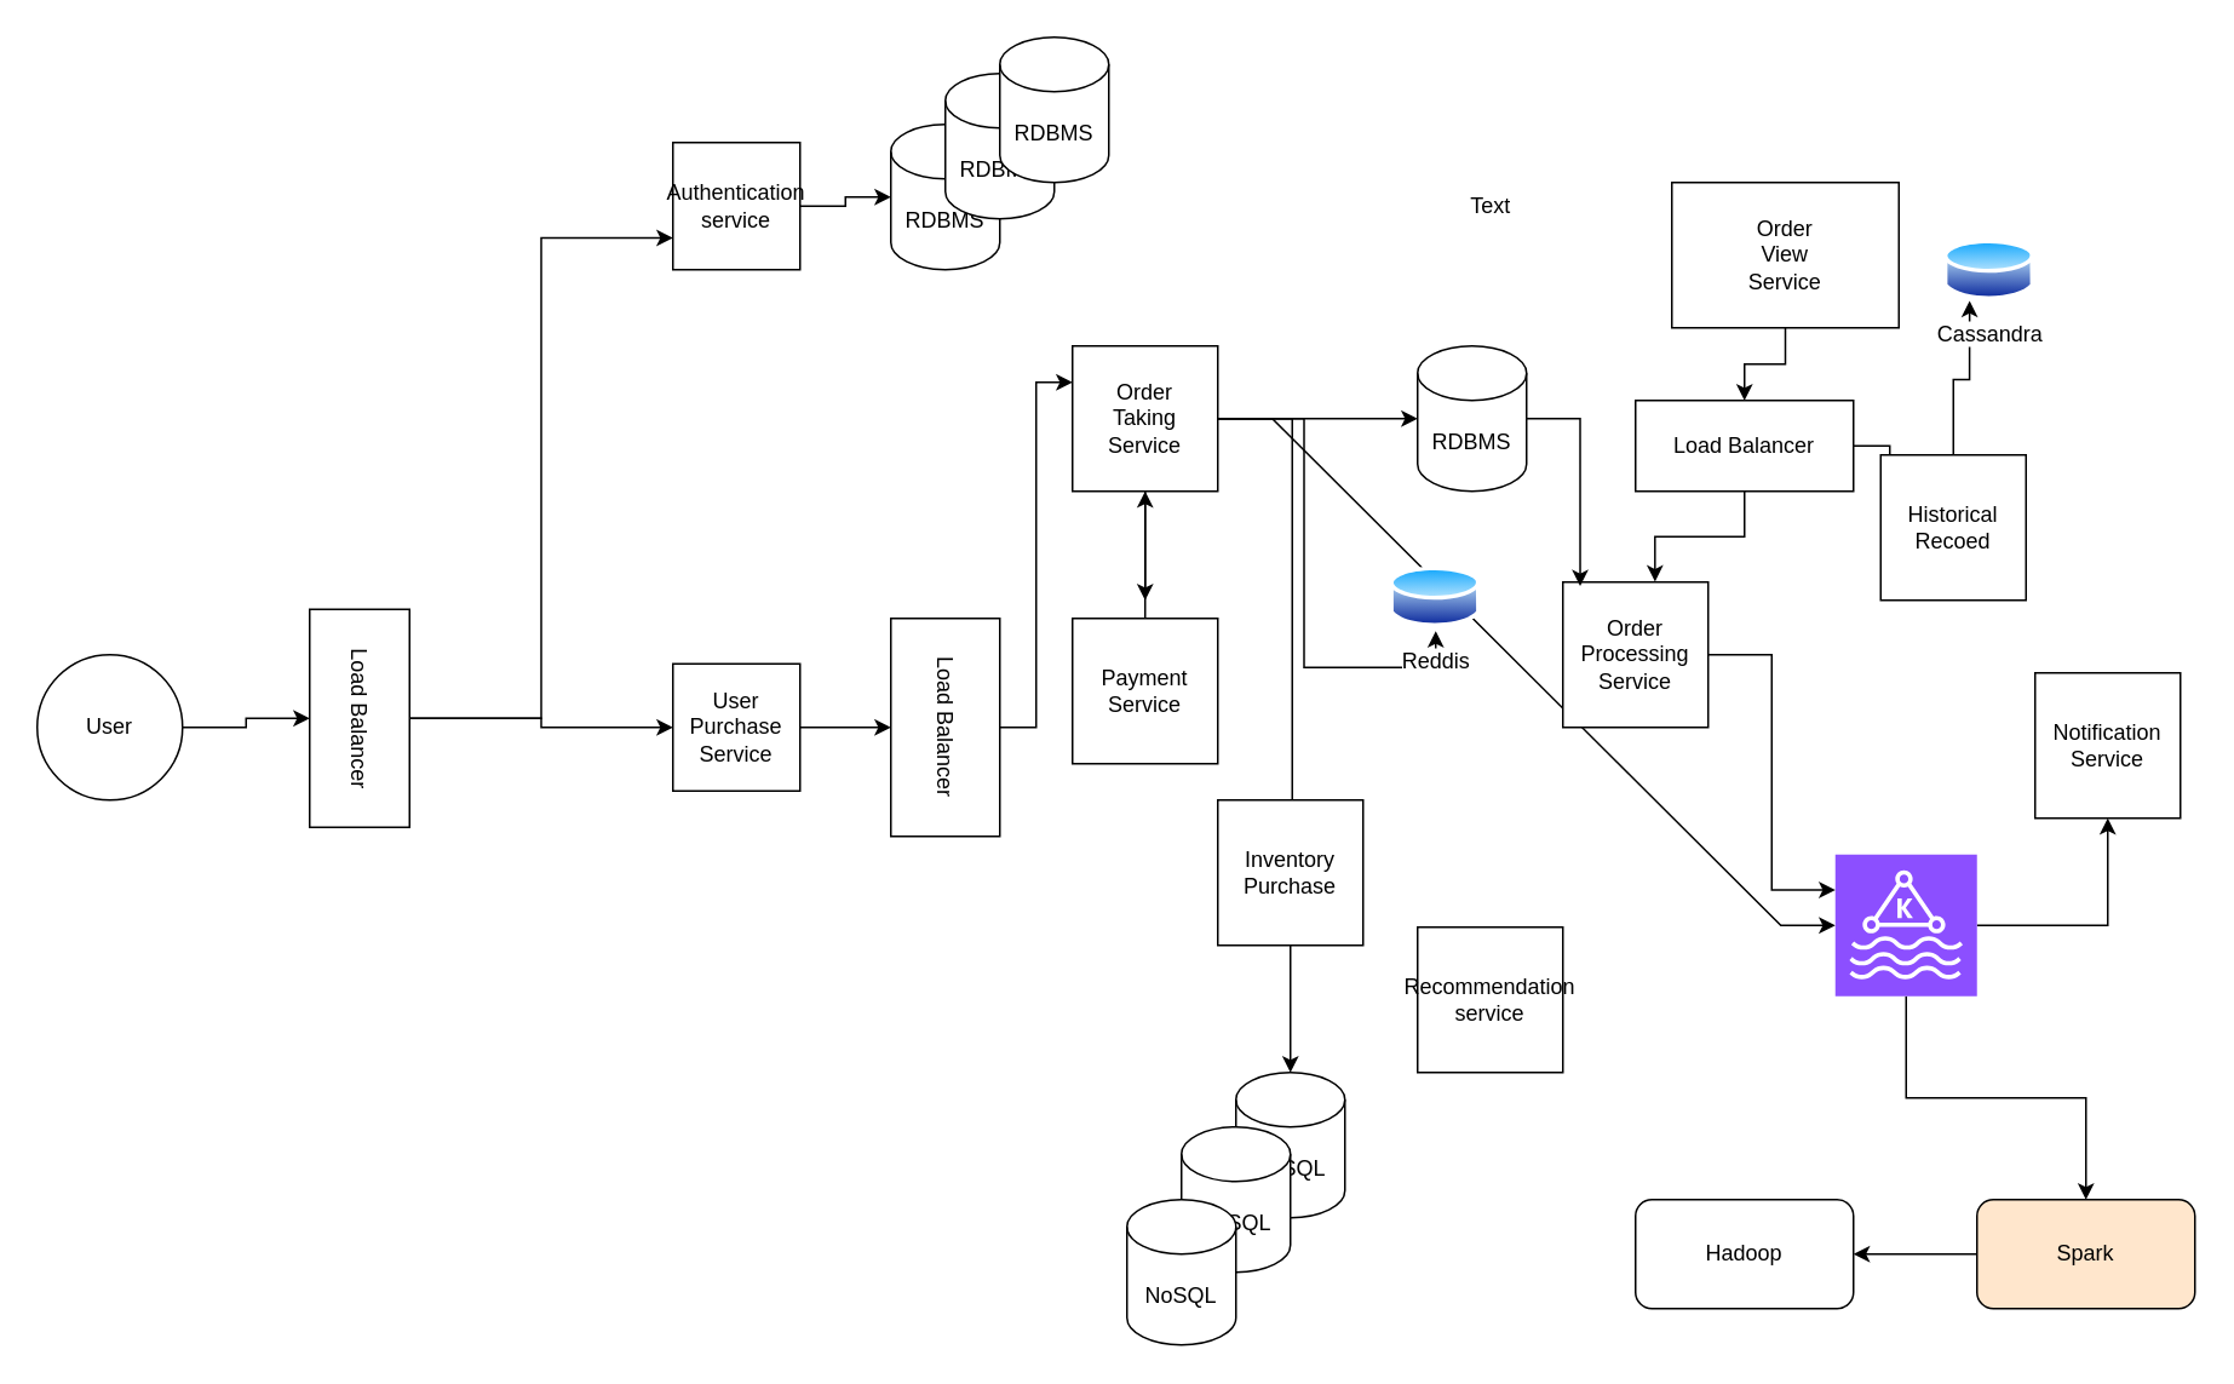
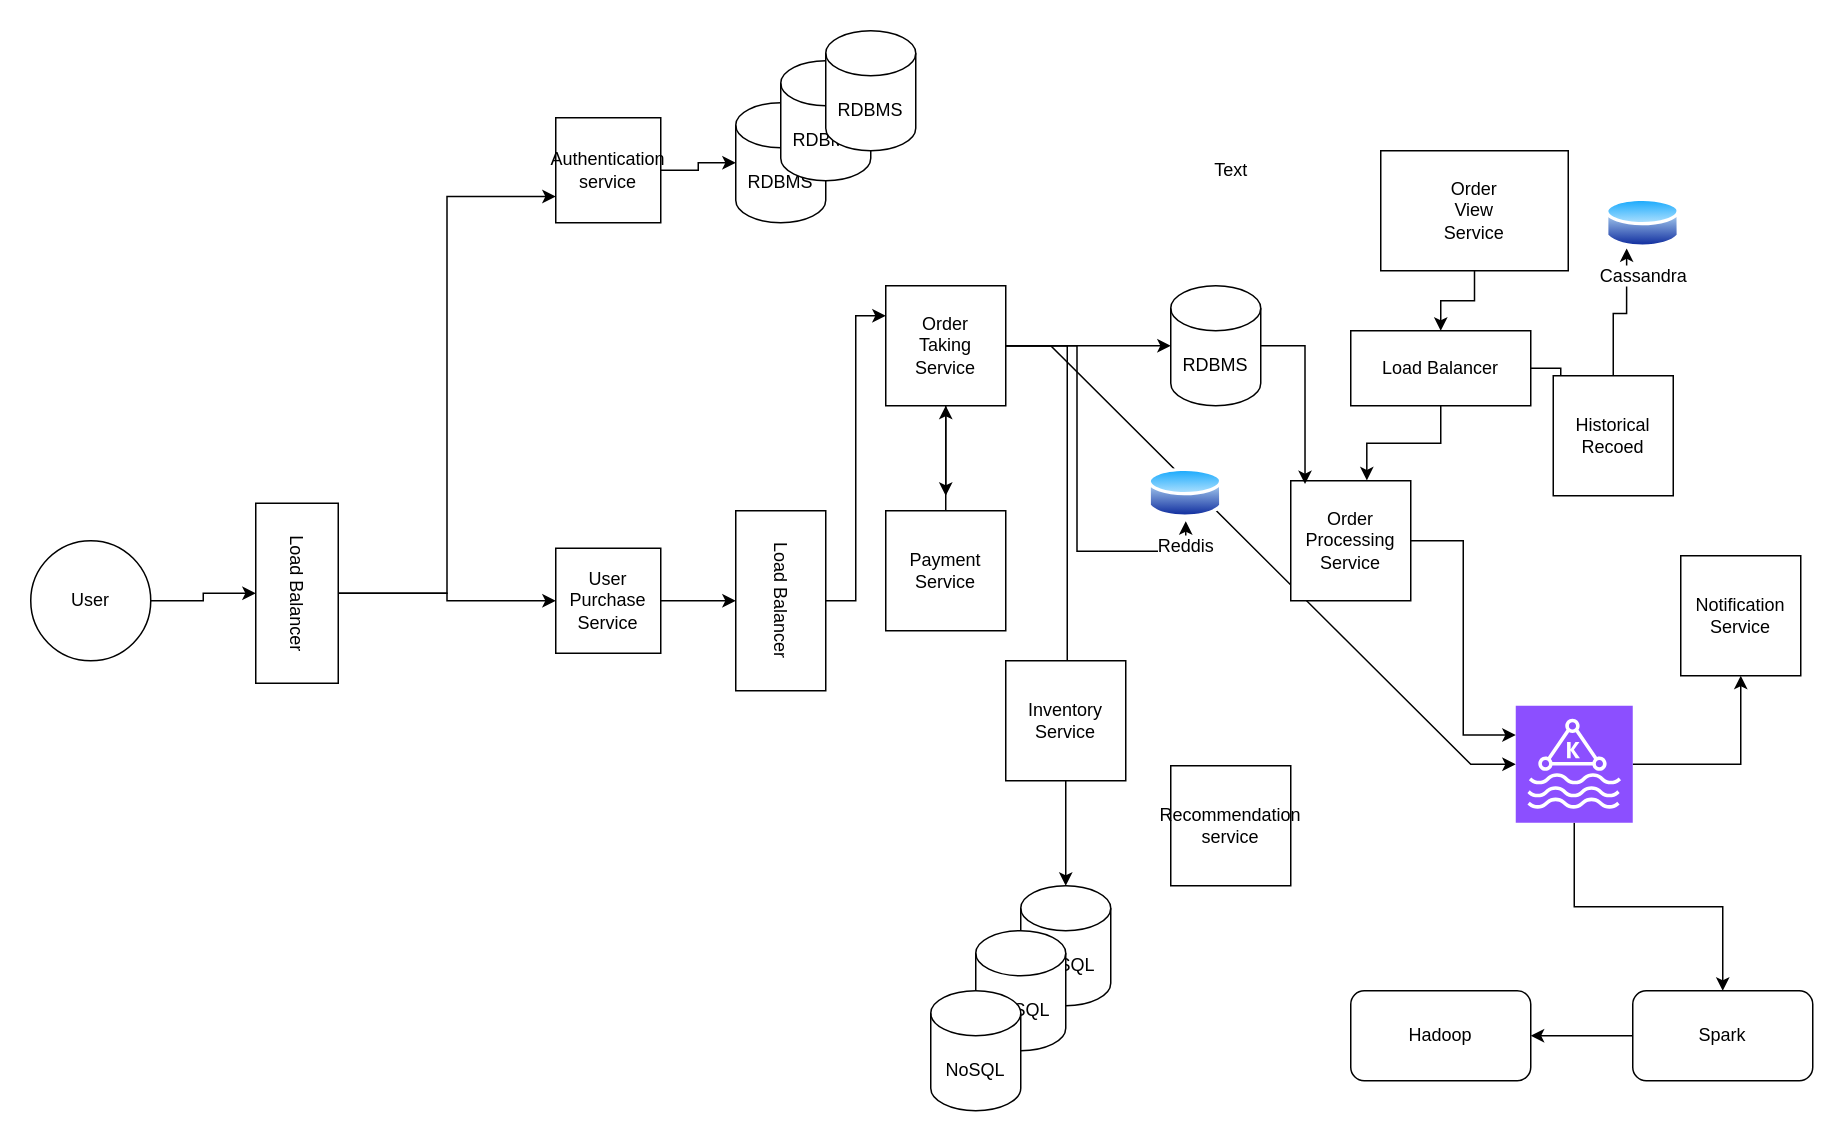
- <mxCell id="11" value="Inventory&lt;br&gt;Purchase" style="whiteSpace=wrap;html=1;aspect=fixed;" vertex="1" parent="1"><mxGeometry x="670" y="440" width="80" height="80" as="geometry" /></mxCell>
+ <mxCell id="11" value="Inventory&lt;br&gt;Service" style="whiteSpace=wrap;html=1;aspect=fixed;" vertex="1" parent="1"><mxGeometry x="670" y="440" width="80" height="80" as="geometry" /></mxCell>
- <mxCell id="34" value="Spark" style="rounded=1;whiteSpace=wrap;html=1;fillColor=#ffe6cc;" vertex="1" parent="1"><mxGeometry x="1088" y="660" width="120" height="60" as="geometry" /></mxCell>
+ <mxCell id="34" value="Spark" style="rounded=1;whiteSpace=wrap;html=1;" vertex="1" parent="1"><mxGeometry x="1088" y="660" width="120" height="60" as="geometry" /></mxCell>
